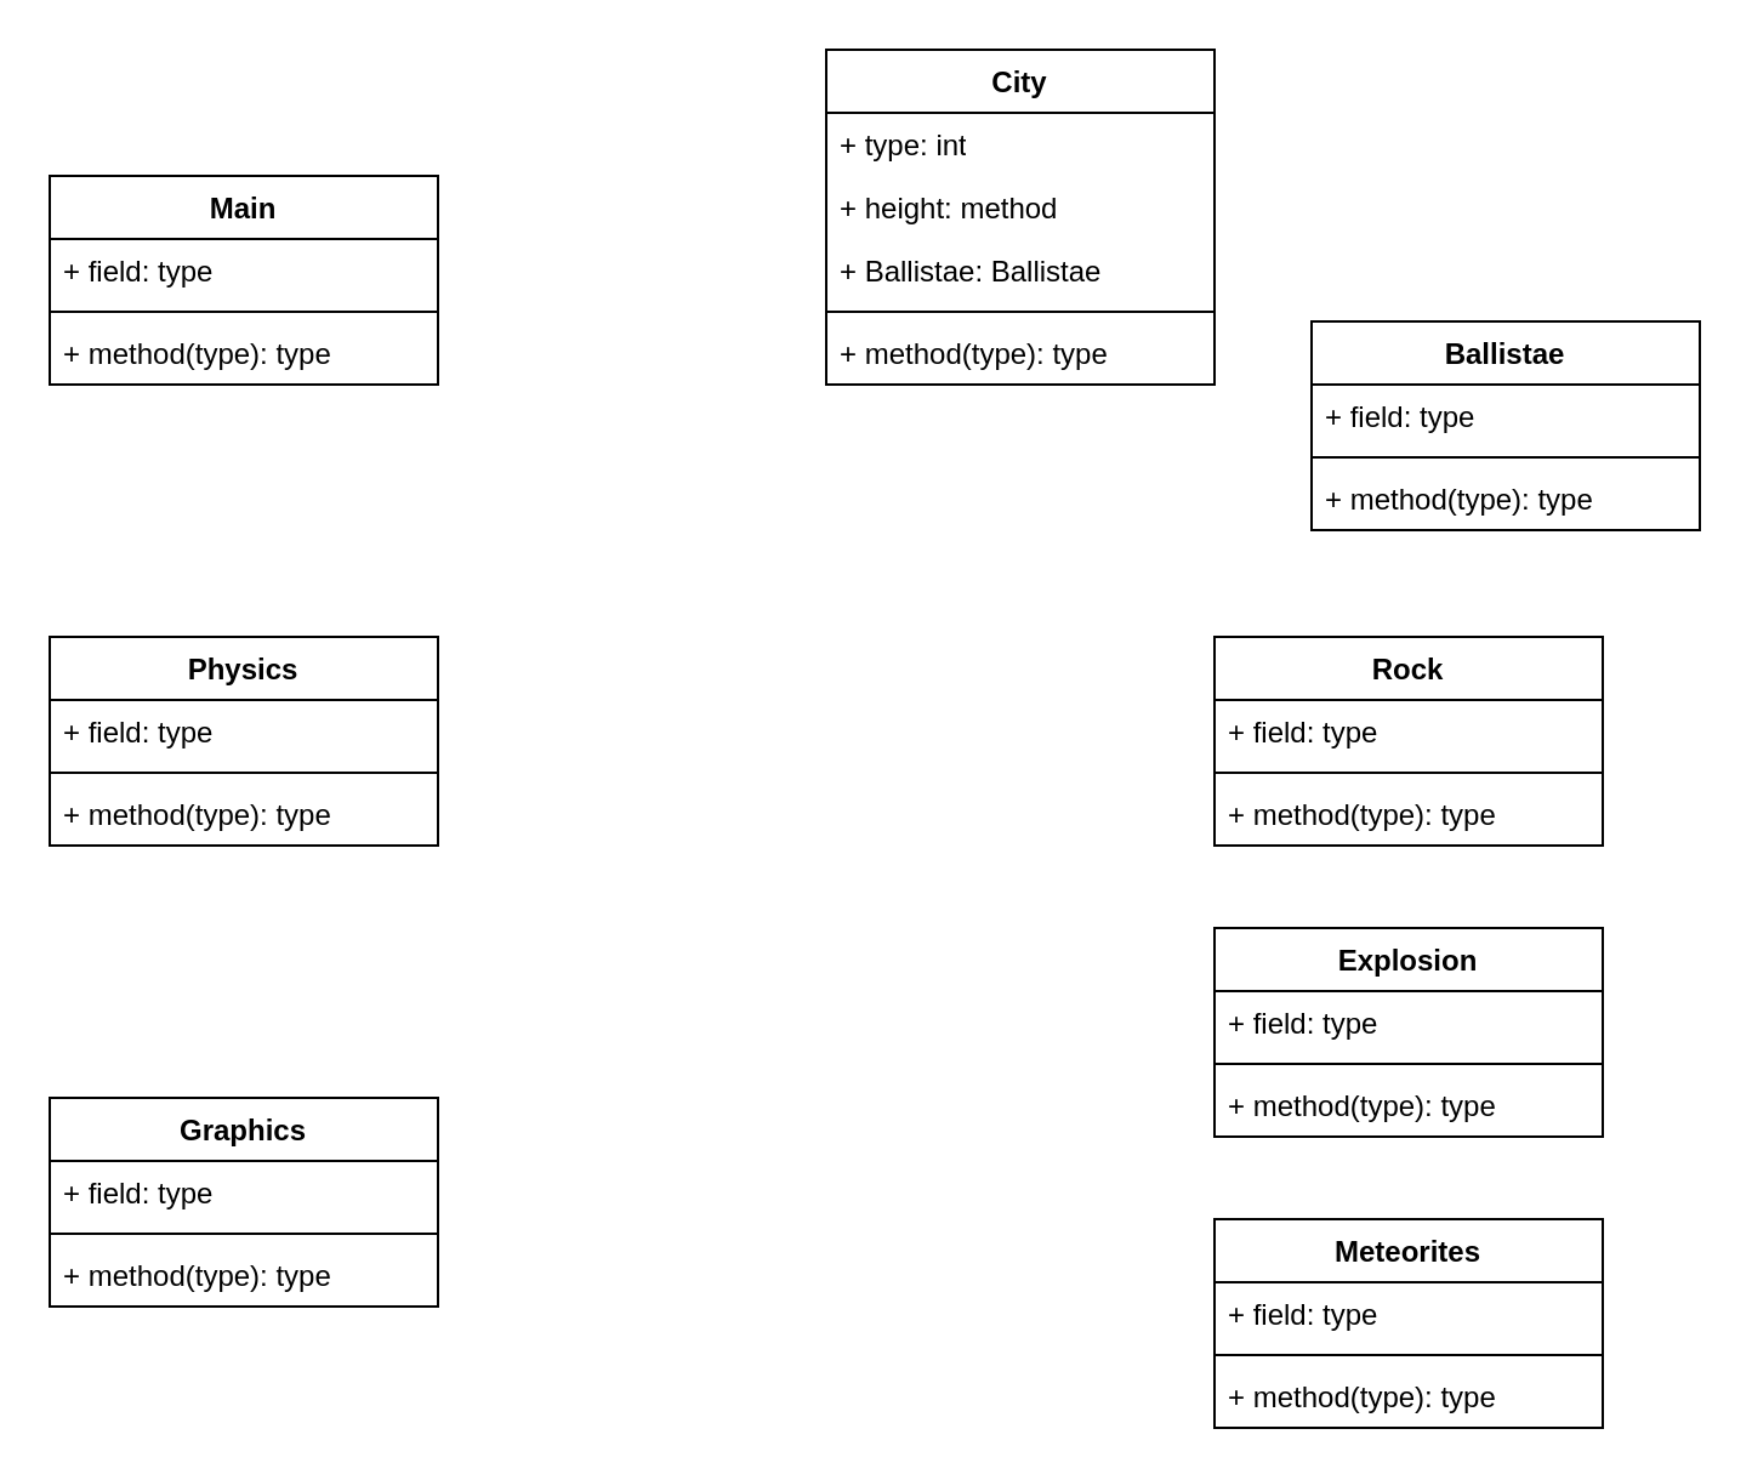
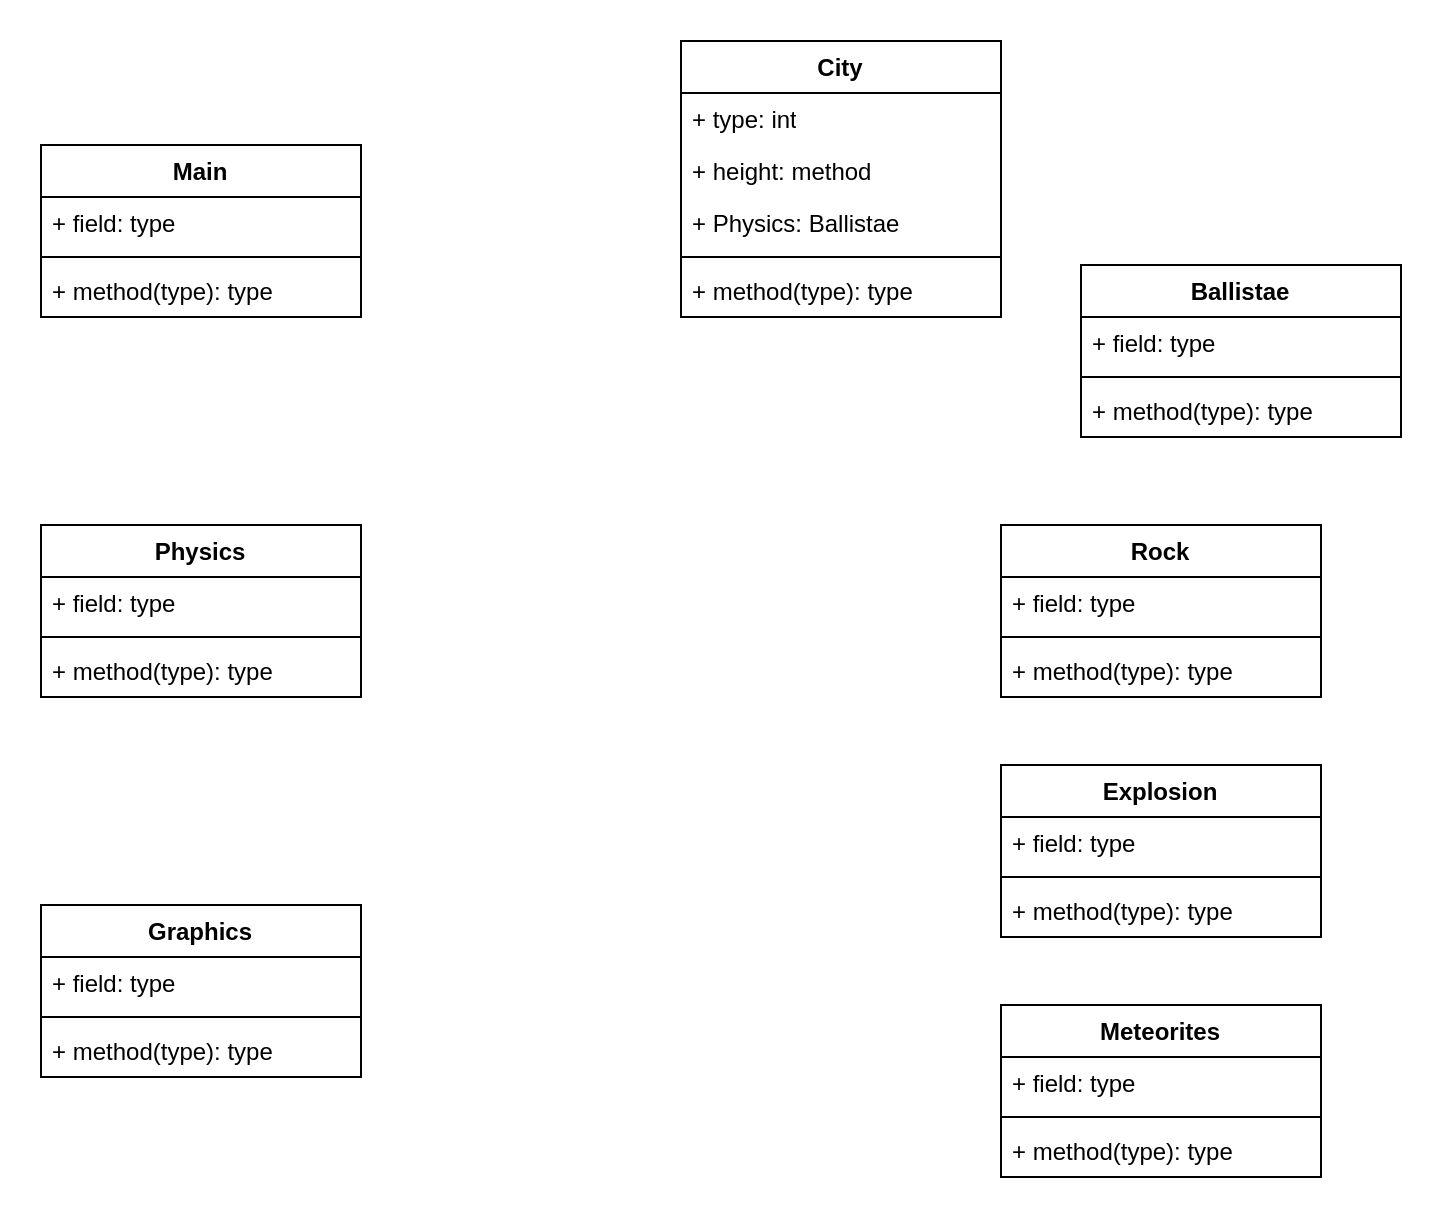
- <mxCell id="25" value="+ Ballistae: Ballistae" style="text;strokeColor=none;fillColor=none;align=left;verticalAlign=top;spacingLeft=4;spacingRight=4;overflow=hidden;rotatable=0;points=[[0,0.5],[1,0.5]];portConstraint=eastwest;whiteSpace=wrap;html=1;" vertex="1" parent="22"><mxGeometry y="78" width="160" height="26" as="geometry" /></mxCell>
+ <mxCell id="25" value="+ Physics: Ballistae" style="text;strokeColor=none;fillColor=none;align=left;verticalAlign=top;spacingLeft=4;spacingRight=4;overflow=hidden;rotatable=0;points=[[0,0.5],[1,0.5]];portConstraint=eastwest;whiteSpace=wrap;html=1;" vertex="1" parent="22"><mxGeometry y="78" width="160" height="26" as="geometry" /></mxCell>
